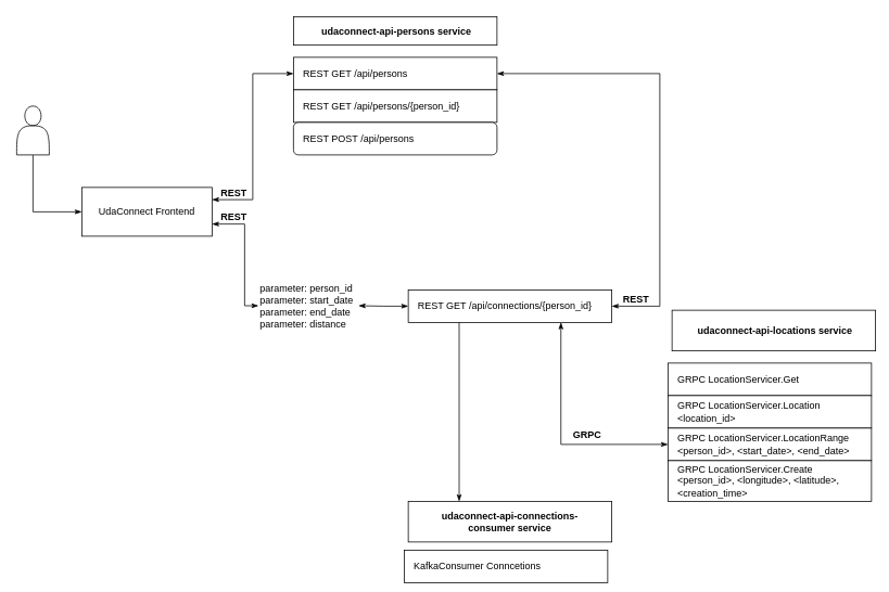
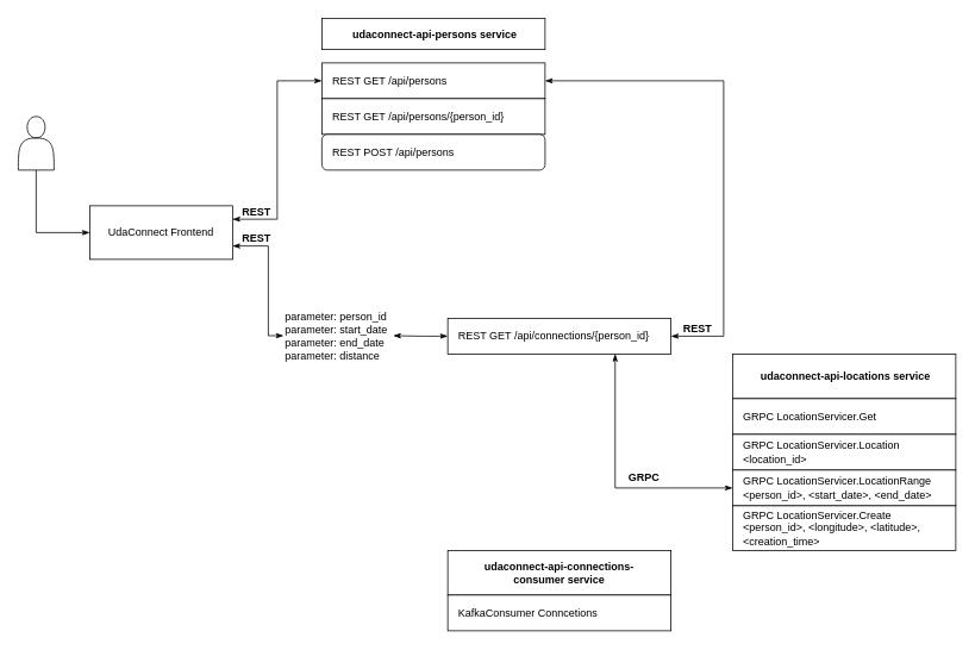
- <mxCell id="14" value="&lt;b&gt;&amp;nbsp;udaconnect-api-locations service&lt;/b&gt;" style="rounded=0;whiteSpace=wrap;html=1;" vertex="1" parent="1"><mxGeometry x="825" y="381" width="250" height="50" as="geometry" /></mxCell>
+ <mxCell id="14" value="&lt;b&gt;&amp;nbsp;udaconnect-api-locations service&lt;/b&gt;" style="rounded=0;whiteSpace=wrap;html=1;" vertex="1" parent="1"><mxGeometry x="820" y="396" width="250" height="50" as="geometry" /></mxCell>
- <mxCell id="25" value="" style="endArrow=classicThin;html=1;rounded=0;edgeStyle=orthogonalEdgeStyle;endFill=1;startArrow=none;startFill=0;exitX=0.25;exitY=1;exitDx=0;exitDy=0;entryX=0.25;entryY=0;entryDx=0;entryDy=0;" edge="1" parent="1" source="8" target="23"><mxGeometry width="50" height="50" relative="1" as="geometry"><mxPoint x="698.5" y="406" as="sourcePoint" /><mxPoint x="830" y="556" as="targetPoint" /></mxGeometry></mxCell>
- <mxCell id="24" value="KafkaConsumer Conncetions" style="rounded=0;whiteSpace=wrap;html=1;align=left;spacingTop=0;spacingLeft=10;" vertex="1" parent="1"><mxGeometry x="496" y="676" width="250" height="40" as="geometry" /></mxCell>
+ <mxCell id="24" value="KafkaConsumer Conncetions" style="rounded=0;whiteSpace=wrap;html=1;align=left;spacingTop=0;spacingLeft=10;" vertex="1" parent="1"><mxGeometry x="501" y="666" width="250" height="40" as="geometry" /></mxCell>
